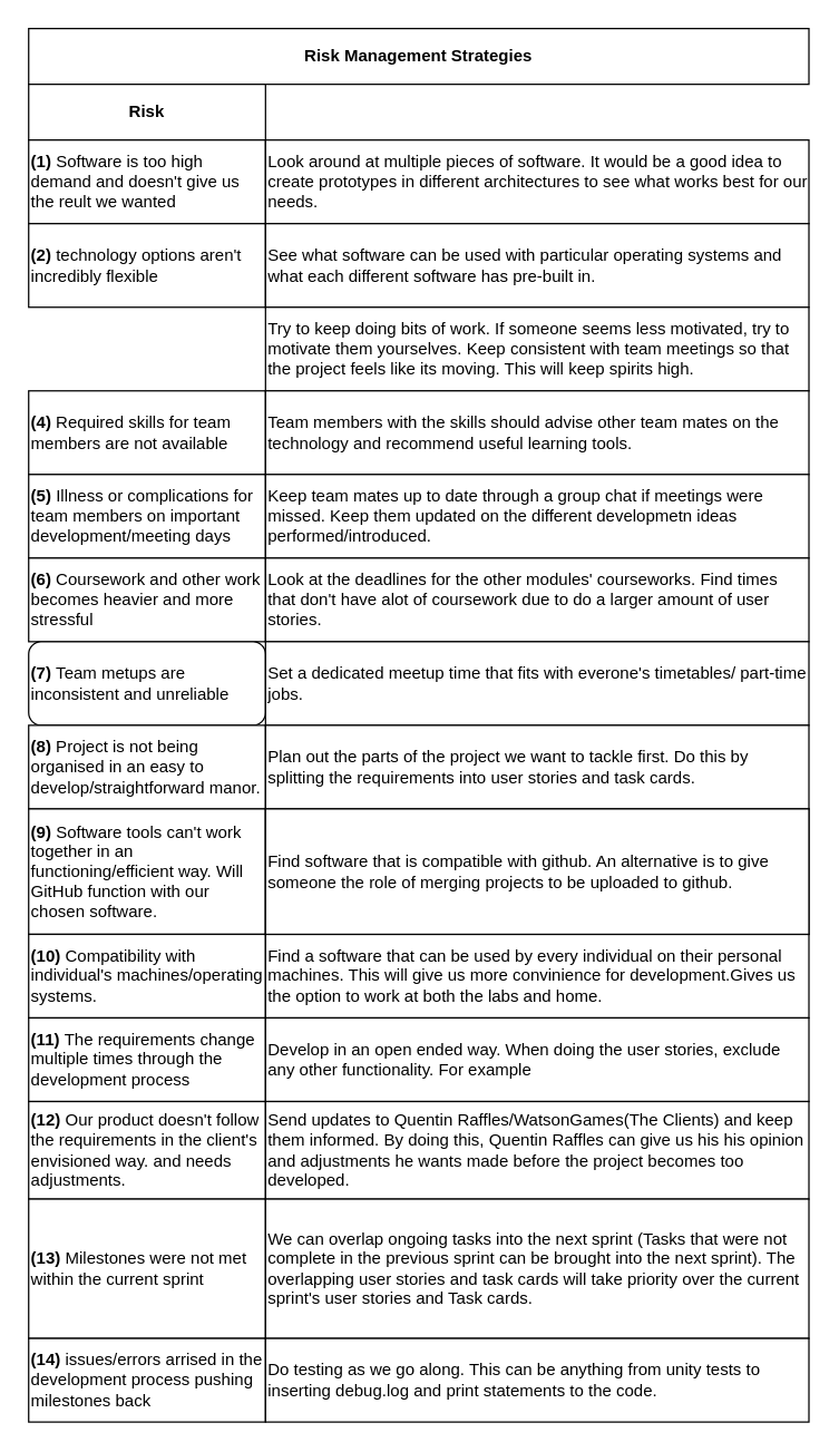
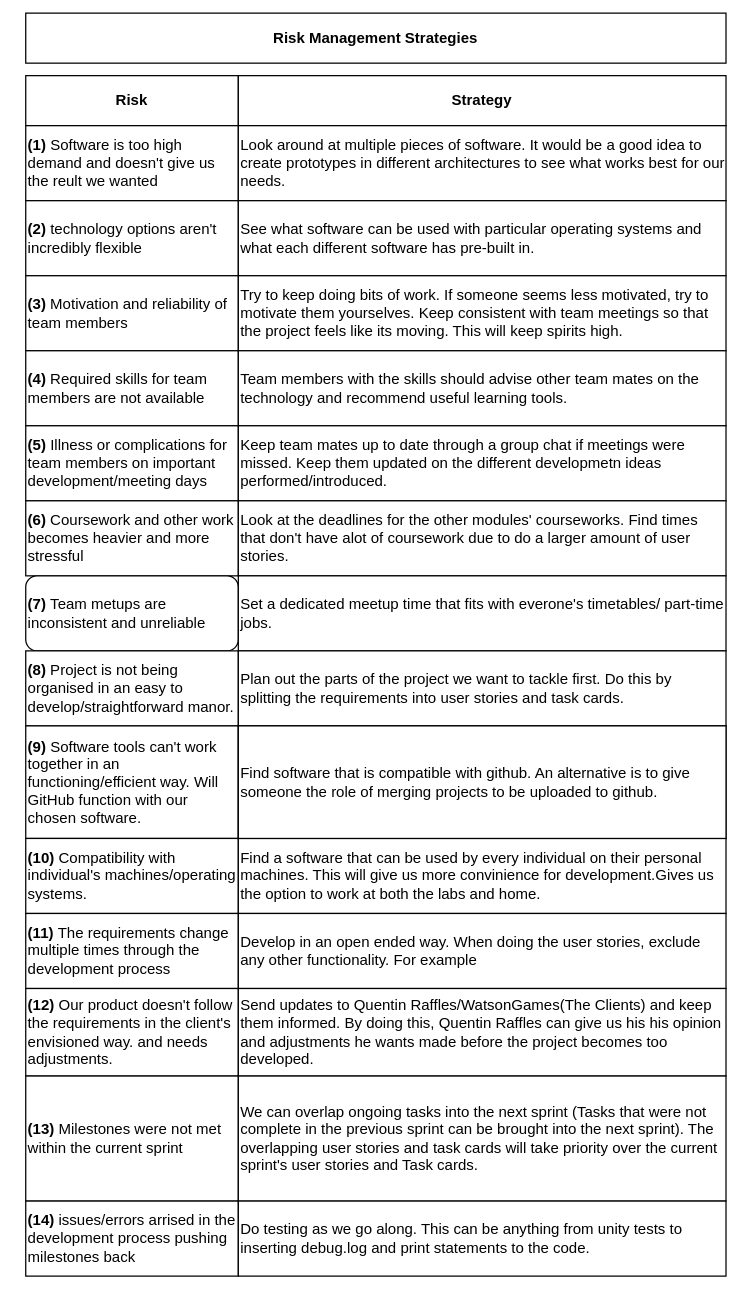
- <mxCell id="2" value="&lt;b&gt;Risk Management Strategies&lt;/b&gt;" style="rounded=0;whiteSpace=wrap;html=1;" parent="1" vertex="1"><mxGeometry x="20" y="20" width="560" height="40" as="geometry" /></mxCell>
+ <mxCell id="2" value="&lt;b&gt;Risk Management Strategies&lt;/b&gt;" style="rounded=0;whiteSpace=wrap;html=1;" parent="1" vertex="1"><mxGeometry x="20" y="10" width="560" height="40" as="geometry" /></mxCell>
+ <mxCell id="4" value="&lt;b&gt;Strategy&lt;/b&gt;" style="rounded=0;whiteSpace=wrap;html=1;align=center;" parent="1" vertex="1"><mxGeometry x="190" y="60" width="390" height="40" as="geometry" /></mxCell>
+ <mxCell id="7" value="&lt;b&gt;(3)&amp;nbsp;&lt;/b&gt;Motivation and reliability of team members" style="rounded=0;whiteSpace=wrap;html=1;align=left;" parent="1" vertex="1"><mxGeometry x="20" y="220" width="170" height="60" as="geometry" /></mxCell>
